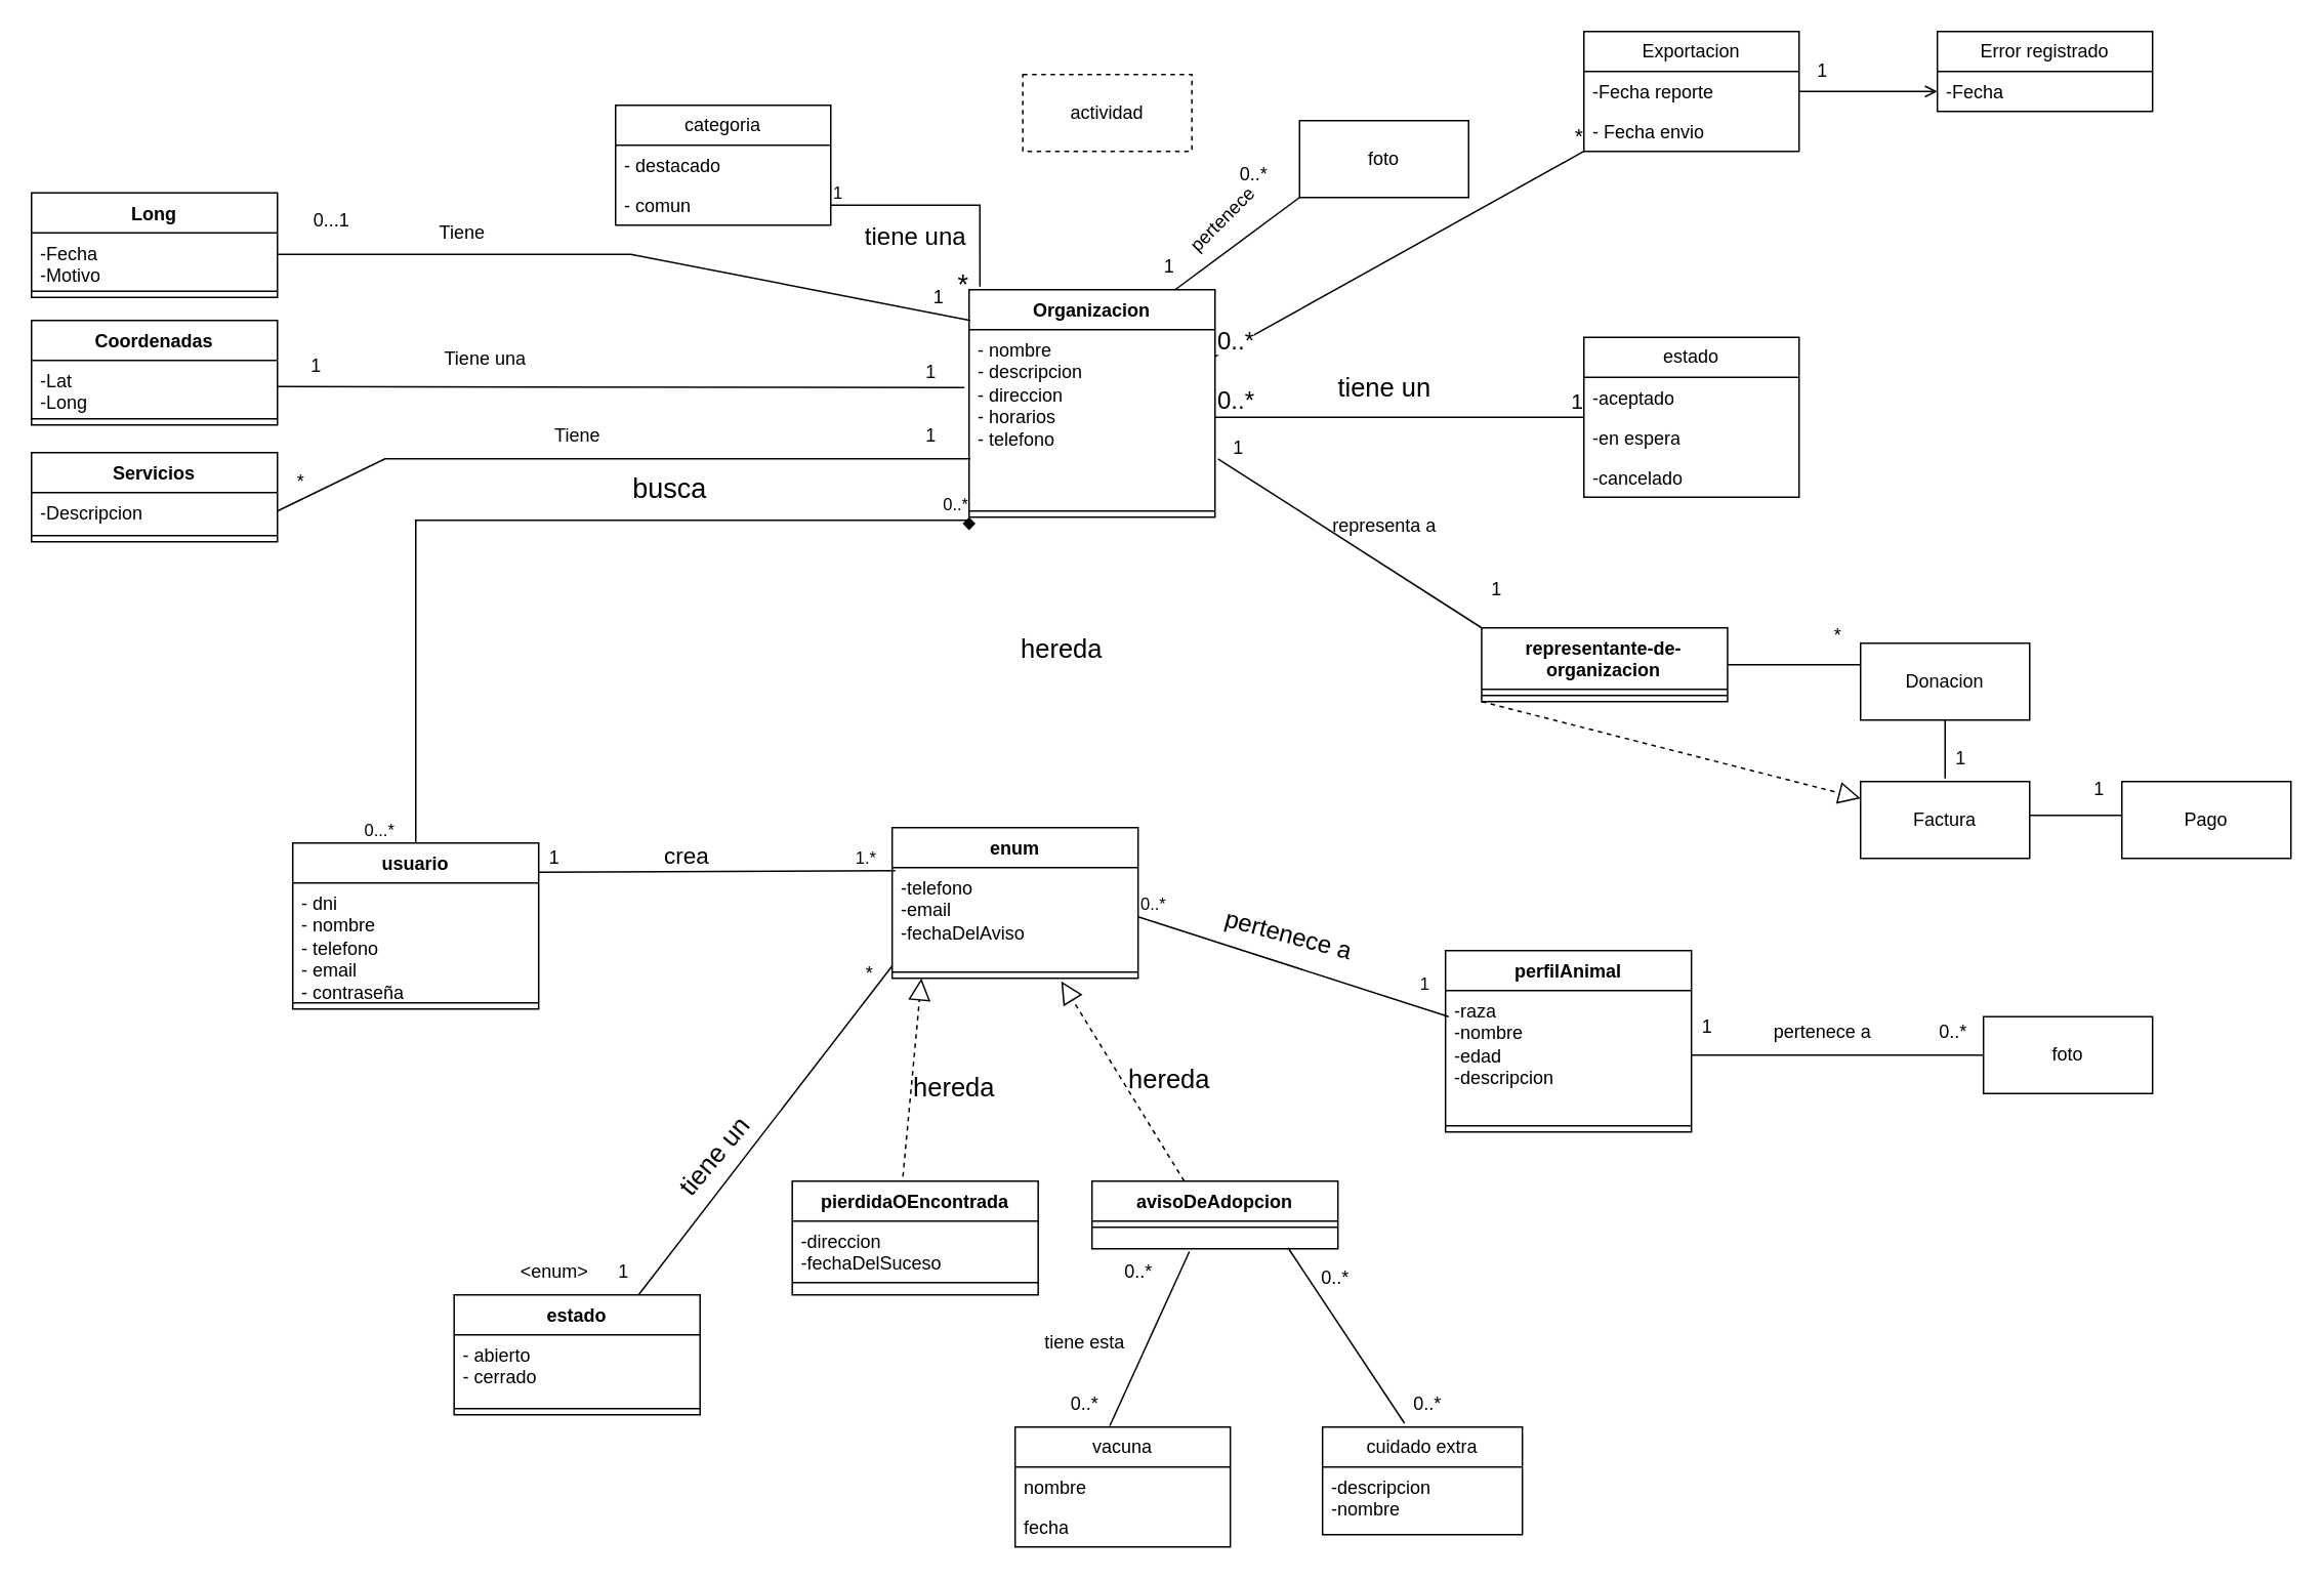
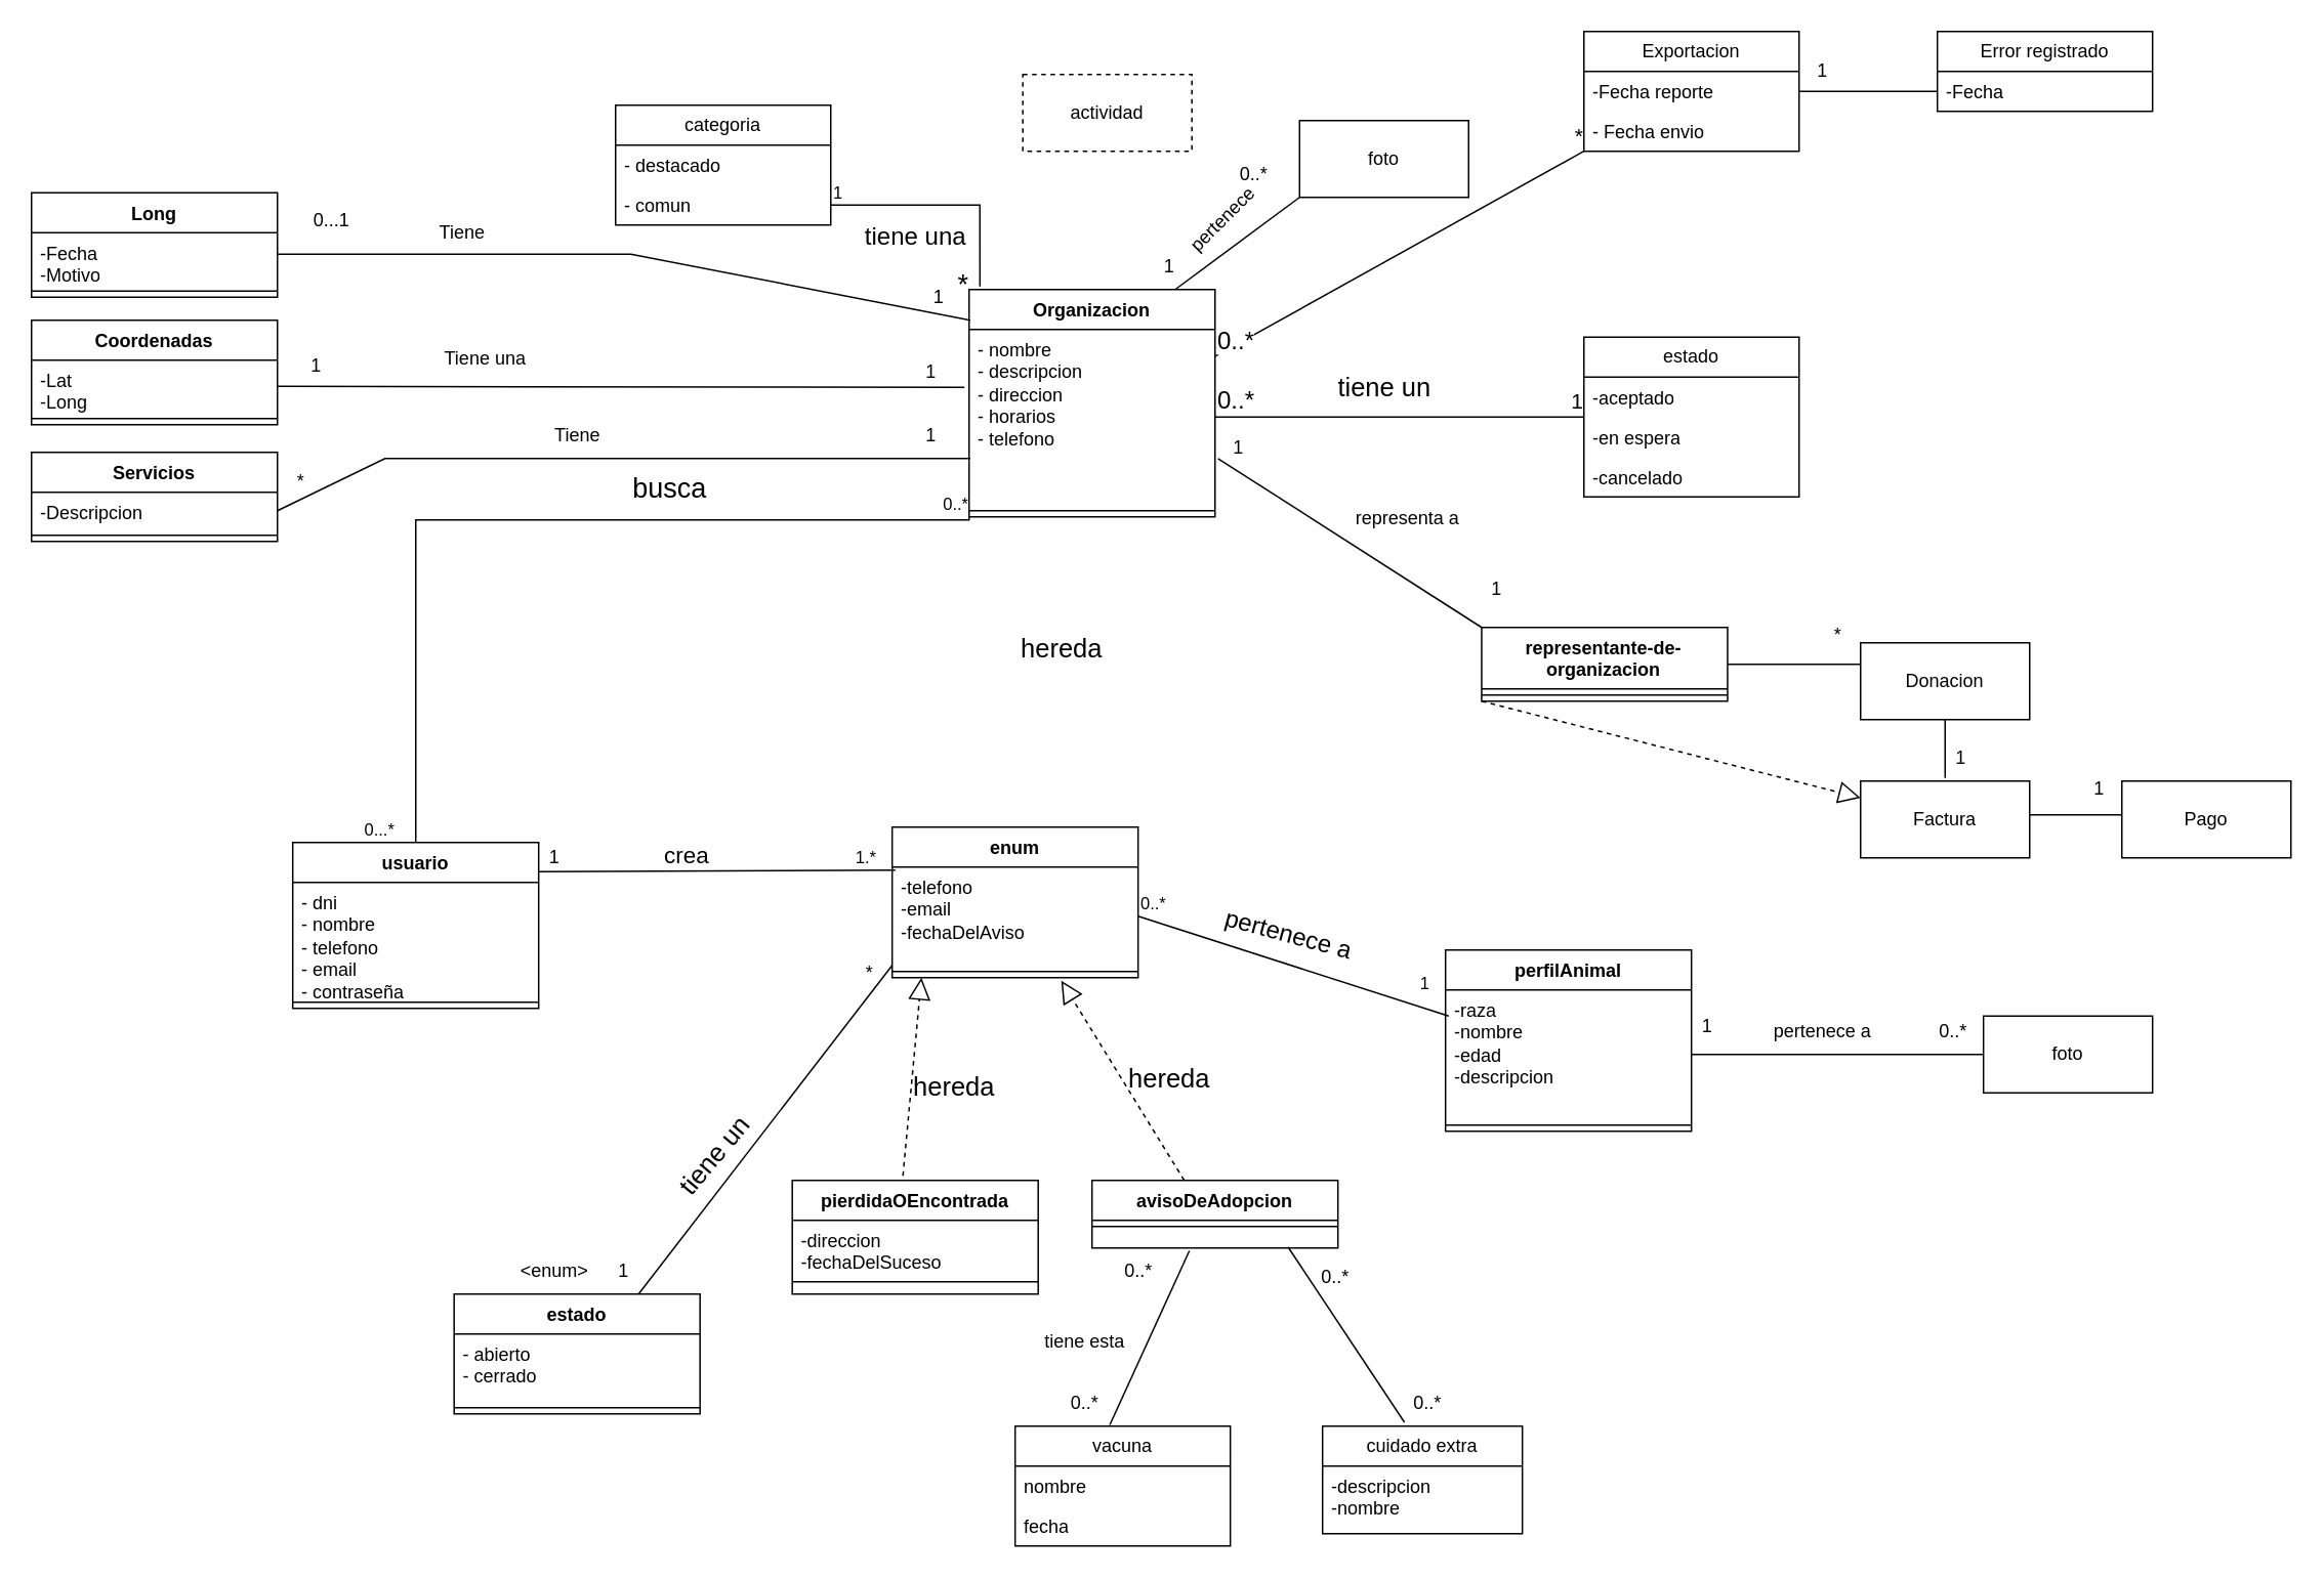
- <mxCell id="126" value="" style="endArrow=open;html=1;rounded=0;exitX=1;exitY=0.5;exitDx=0;exitDy=0;entryX=0;entryY=0.5;entryDx=0;entryDy=0;" edge="1" parent="1" source="122" target="125"><mxGeometry relative="1" as="geometry"><mxPoint x="1180" y="58" as="sourcePoint" /><mxPoint x="1220" y="58" as="targetPoint" /><Array as="points" /></mxGeometry></mxCell>
+ <mxCell id="126" value="" style="endArrow=none;html=1;rounded=0;exitX=1;exitY=0.5;exitDx=0;exitDy=0;entryX=0;entryY=0.5;entryDx=0;entryDy=0;" edge="1" parent="1" source="122" target="125"><mxGeometry relative="1" as="geometry"><mxPoint x="1180" y="58" as="sourcePoint" /><mxPoint x="1220" y="58" as="targetPoint" /><Array as="points" /></mxGeometry></mxCell>
- <mxCell id="39" value="" style="endArrow=diamond;html=1;edgeStyle=orthogonalEdgeStyle;rounded=0;entryX=0;entryY=1;entryDx=0;entryDy=0;" parent="1" source="2" target="7" edge="1"><mxGeometry relative="1" as="geometry"><mxPoint x="280" y="538" as="sourcePoint" /><mxPoint x="580" y="338" as="targetPoint" /><Array as="points"><mxPoint x="270" y="338" /><mxPoint x="630" y="338" /></Array></mxGeometry></mxCell>
+ <mxCell id="39" value="" style="endArrow=none;html=1;edgeStyle=orthogonalEdgeStyle;rounded=0;entryX=0;entryY=1;entryDx=0;entryDy=0;" parent="1" source="2" target="7" edge="1"><mxGeometry relative="1" as="geometry"><mxPoint x="280" y="538" as="sourcePoint" /><mxPoint x="580" y="338" as="targetPoint" /><Array as="points"><mxPoint x="270" y="338" /><mxPoint x="630" y="338" /></Array></mxGeometry></mxCell>
- <mxCell id="88" value="representa a" style="text;html=1;align=center;verticalAlign=middle;resizable=0;points=[];autosize=1;strokeColor=none;fillColor=none;" vertex="1" parent="1"><mxGeometry x="854.96" y="327" width="90" height="30" as="geometry" /></mxCell>
+ <mxCell id="88" value="representa a" style="text;html=1;align=center;verticalAlign=middle;resizable=0;points=[];autosize=1;strokeColor=none;fillColor=none;" vertex="1" parent="1"><mxGeometry x="869.96" y="322" width="90" height="30" as="geometry" /></mxCell>
